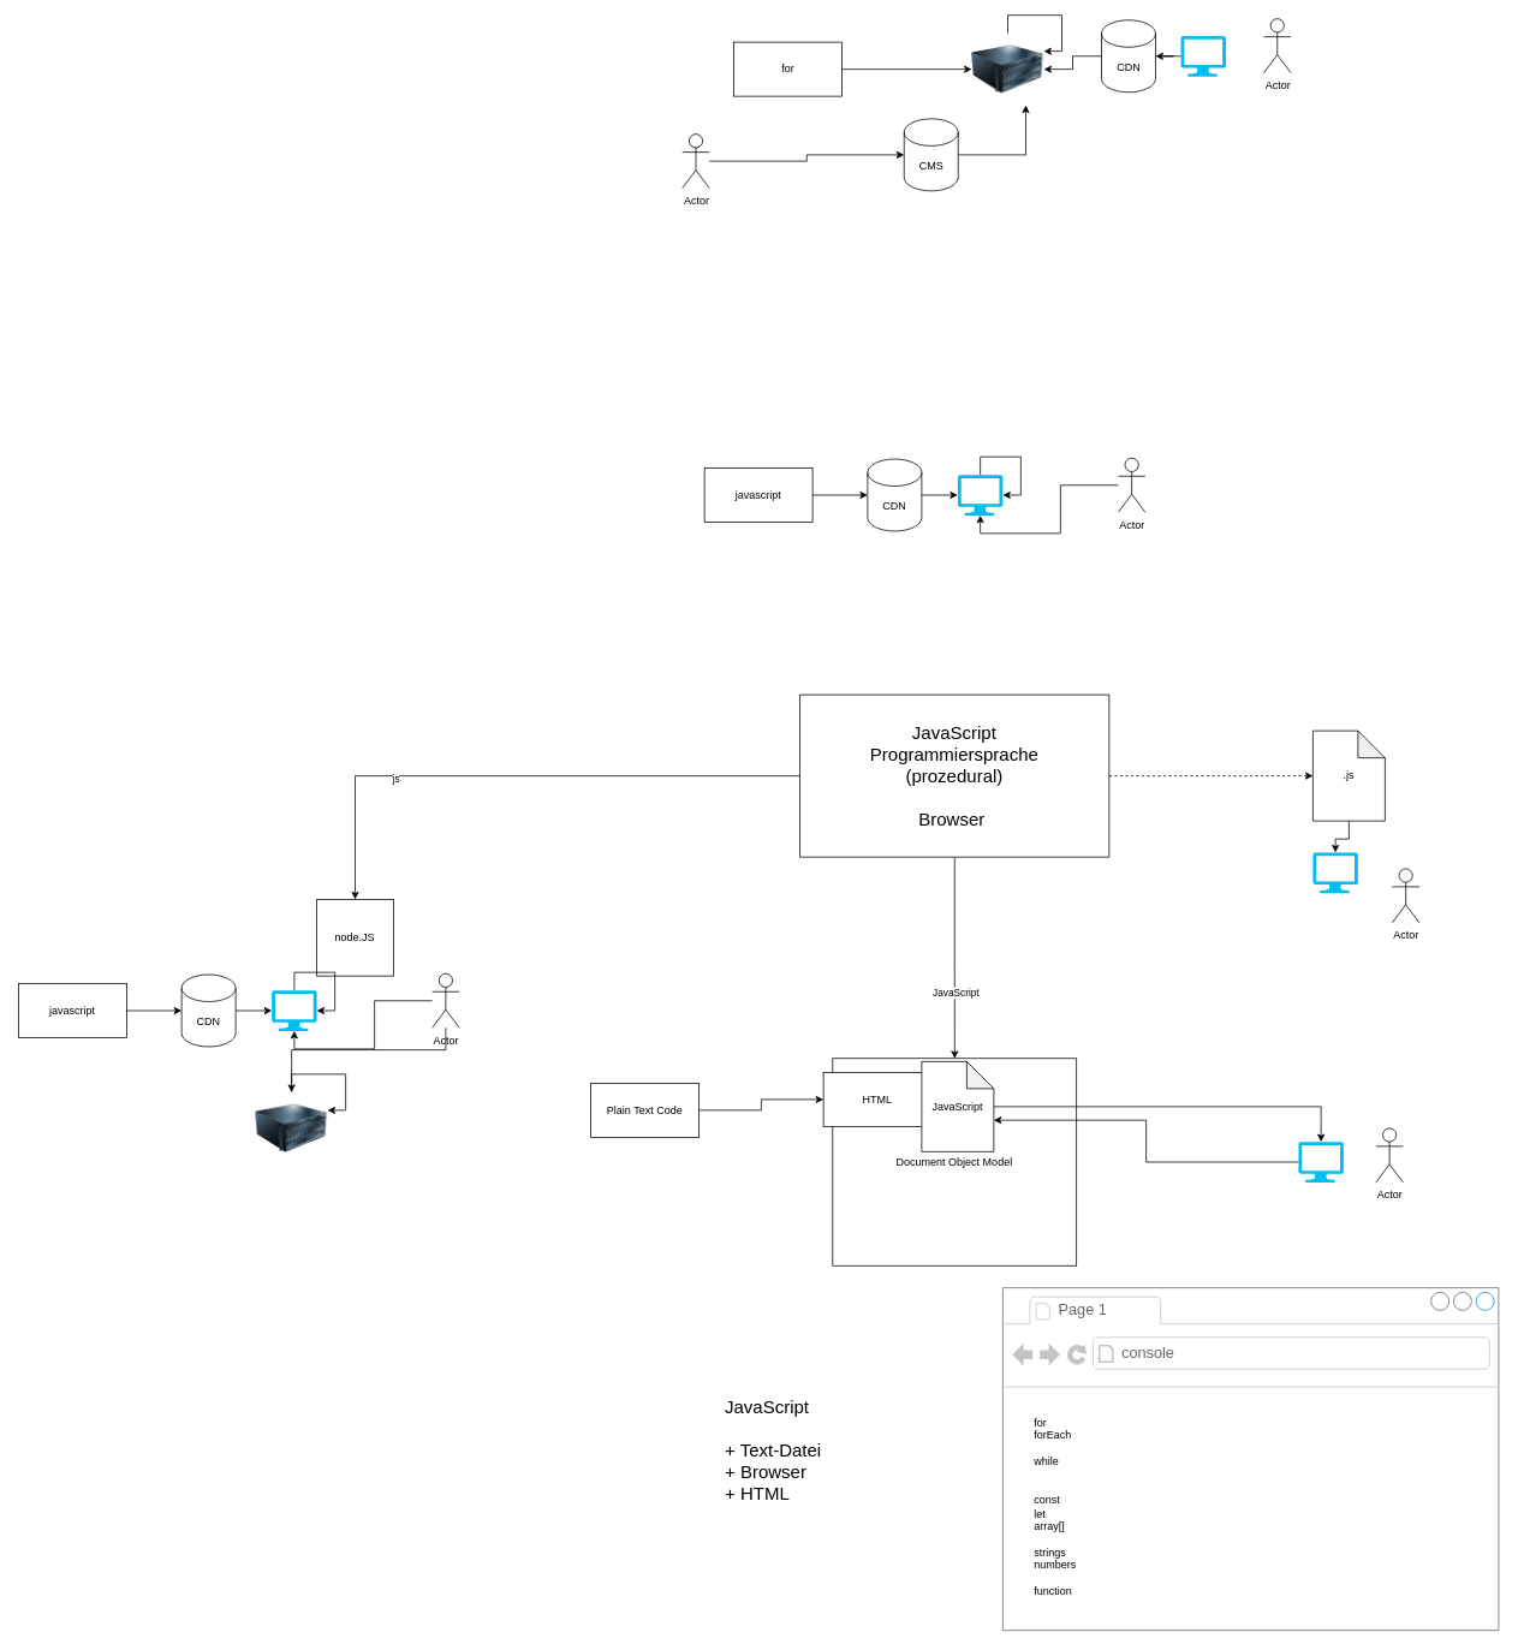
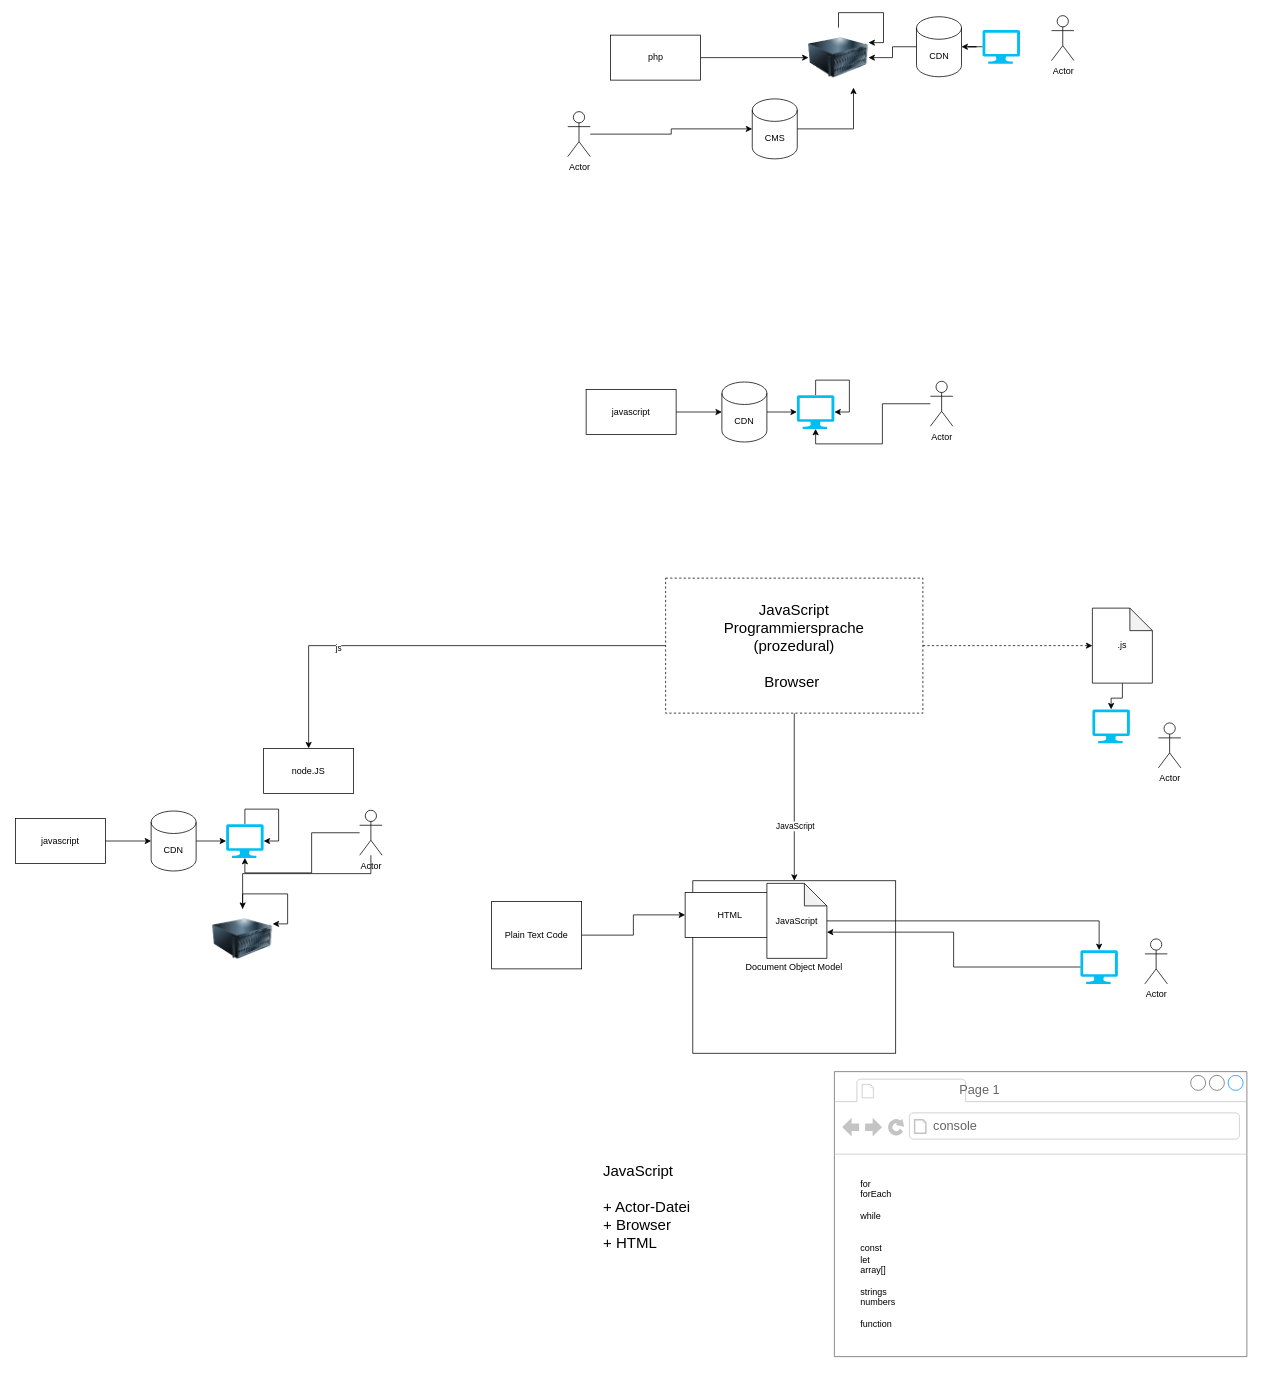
- <mxCell id="15" value="for" style="rounded=0;whiteSpace=wrap;html=1;" vertex="1" parent="1"><mxGeometry x="813.5" y="46" width="120" height="60" as="geometry" /></mxCell>
+ <mxCell id="15" value="php" style="rounded=0;whiteSpace=wrap;html=1;" vertex="1" parent="1"><mxGeometry x="813.5" y="46" width="120" height="60" as="geometry" /></mxCell>
- <mxCell id="6" value="&lt;font style=&quot;font-size: 20px;&quot;&gt;JavaScript&lt;/font&gt;&lt;div&gt;&lt;span style=&quot;font-size: 20px;&quot;&gt;Programmiersprache&lt;/span&gt;&lt;/div&gt;&lt;div&gt;&lt;span style=&quot;font-size: 20px;&quot;&gt;(prozedural)&lt;/span&gt;&lt;/div&gt;&lt;div&gt;&lt;span style=&quot;font-size: 20px;&quot;&gt;&lt;br&gt;&lt;/span&gt;&lt;/div&gt;&lt;div&gt;&lt;span style=&quot;font-size: 20px;&quot;&gt;Browser&amp;nbsp;&lt;/span&gt;&lt;/div&gt;" style="rounded=0;whiteSpace=wrap;html=1;" vertex="1" parent="1"><mxGeometry x="887" y="770" width="343" height="180" as="geometry" /></mxCell>
+ <mxCell id="6" value="&lt;font style=&quot;font-size: 20px;&quot;&gt;JavaScript&lt;/font&gt;&lt;div&gt;&lt;span style=&quot;font-size: 20px;&quot;&gt;Programmiersprache&lt;/span&gt;&lt;/div&gt;&lt;div&gt;&lt;span style=&quot;font-size: 20px;&quot;&gt;(prozedural)&lt;/span&gt;&lt;/div&gt;&lt;div&gt;&lt;span style=&quot;font-size: 20px;&quot;&gt;&lt;br&gt;&lt;/span&gt;&lt;/div&gt;&lt;div&gt;&lt;span style=&quot;font-size: 20px;&quot;&gt;Browser&amp;nbsp;&lt;/span&gt;&lt;/div&gt;" style="rounded=0;whiteSpace=wrap;html=1;dashed=1;" vertex="1" parent="1"><mxGeometry x="887" y="770" width="343" height="180" as="geometry" /></mxCell>
- <mxCell id="11" value="node.JS" style="rounded=0;whiteSpace=wrap;html=1;" vertex="1" parent="1"><mxGeometry x="351" y="997" width="85" height="85" as="geometry" /></mxCell>
+ <mxCell id="11" value="node.JS" style="rounded=0;whiteSpace=wrap;html=1;" vertex="1" parent="1"><mxGeometry x="351" y="997" width="120" height="60" as="geometry" /></mxCell>
- <mxCell id="50" value="Plain Text Code" style="rounded=0;whiteSpace=wrap;html=1;" vertex="1" parent="1"><mxGeometry x="655" y="1201" width="120" height="60" as="geometry" /></mxCell>
+ <mxCell id="50" value="Plain Text Code" style="rounded=0;whiteSpace=wrap;html=1;" vertex="1" parent="1"><mxGeometry x="655" y="1201" width="120" height="90" as="geometry" /></mxCell>
- <mxCell id="56" value="Page 1" style="strokeWidth=1;shadow=0;dashed=0;align=center;html=1;shape=mxgraph.mockup.containers.anchor;fontSize=17;fontColor=#666666;align=left;whiteSpace=wrap;" vertex="1" parent="55"><mxGeometry x="60" y="12" width="110" height="26" as="geometry" /></mxCell>
+ <mxCell id="56" value="Page 1" style="strokeWidth=1;shadow=0;dashed=0;align=center;html=1;shape=mxgraph.mockup.containers.anchor;fontSize=17;fontColor=#666666;align=left;whiteSpace=wrap;" vertex="1" parent="55"><mxGeometry x="165" y="12" width="110" height="26" as="geometry" /></mxCell>
- <mxCell id="54" value="&lt;font style=&quot;font-size: 20px;&quot;&gt;JavaScript&lt;/font&gt;&lt;div style=&quot;font-size: 20px;&quot;&gt;&lt;br&gt;&lt;div&gt;+ Text-Datei&lt;/div&gt;&lt;div&gt;+ Browser&lt;/div&gt;&lt;div&gt;+ HTML&lt;/div&gt;&lt;div&gt;&lt;br&gt;&lt;/div&gt;&lt;div&gt;&lt;br&gt;&lt;/div&gt;&lt;div&gt;&lt;br&gt;&lt;/div&gt;&lt;div&gt;&lt;br&gt;&lt;/div&gt;&lt;div&gt;&lt;br&gt;&lt;/div&gt;&lt;/div&gt;" style="text;html=1;align=left;verticalAlign=top;whiteSpace=wrap;rounded=0;horizontal=1;" vertex="1" parent="1"><mxGeometry x="802" y="1542" width="281" height="143" as="geometry" /></mxCell>
+ <mxCell id="54" value="&lt;font style=&quot;font-size: 20px;&quot;&gt;JavaScript&lt;/font&gt;&lt;div style=&quot;font-size: 20px;&quot;&gt;&lt;br&gt;&lt;div&gt;+ Actor-Datei&lt;/div&gt;&lt;div&gt;+ Browser&lt;/div&gt;&lt;div&gt;+ HTML&lt;/div&gt;&lt;div&gt;&lt;br&gt;&lt;/div&gt;&lt;div&gt;&lt;br&gt;&lt;/div&gt;&lt;div&gt;&lt;br&gt;&lt;/div&gt;&lt;div&gt;&lt;br&gt;&lt;/div&gt;&lt;div&gt;&lt;br&gt;&lt;/div&gt;&lt;/div&gt;" style="text;html=1;align=left;verticalAlign=top;whiteSpace=wrap;rounded=0;horizontal=1;" vertex="1" parent="1"><mxGeometry x="802" y="1542" width="281" height="143" as="geometry" /></mxCell>
